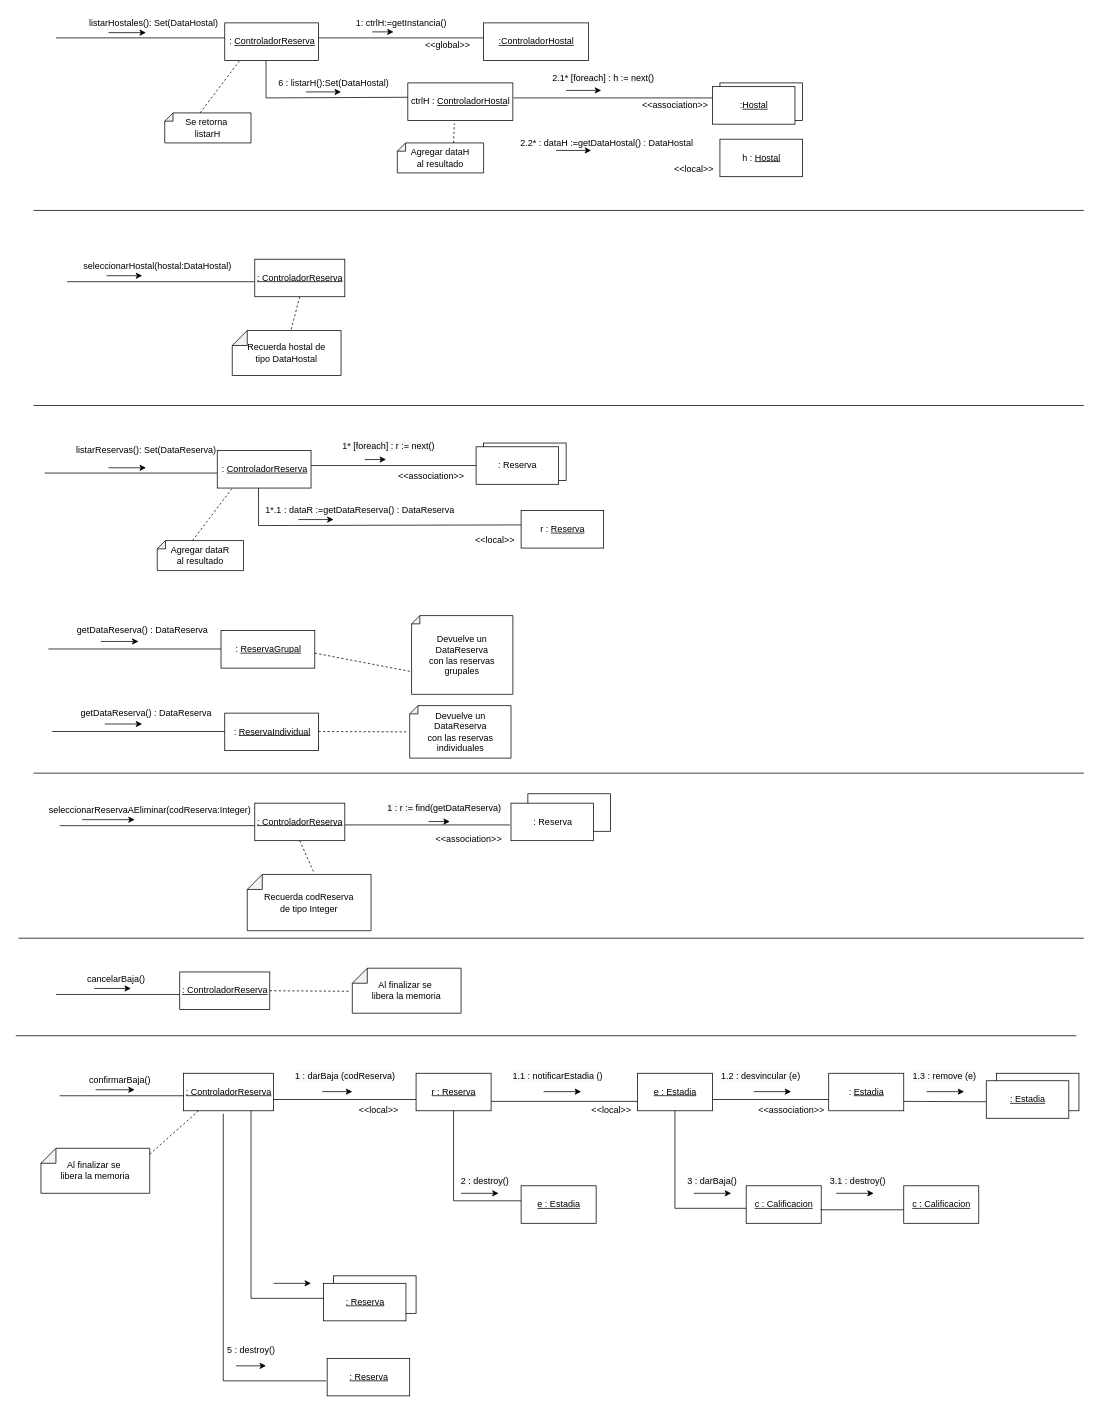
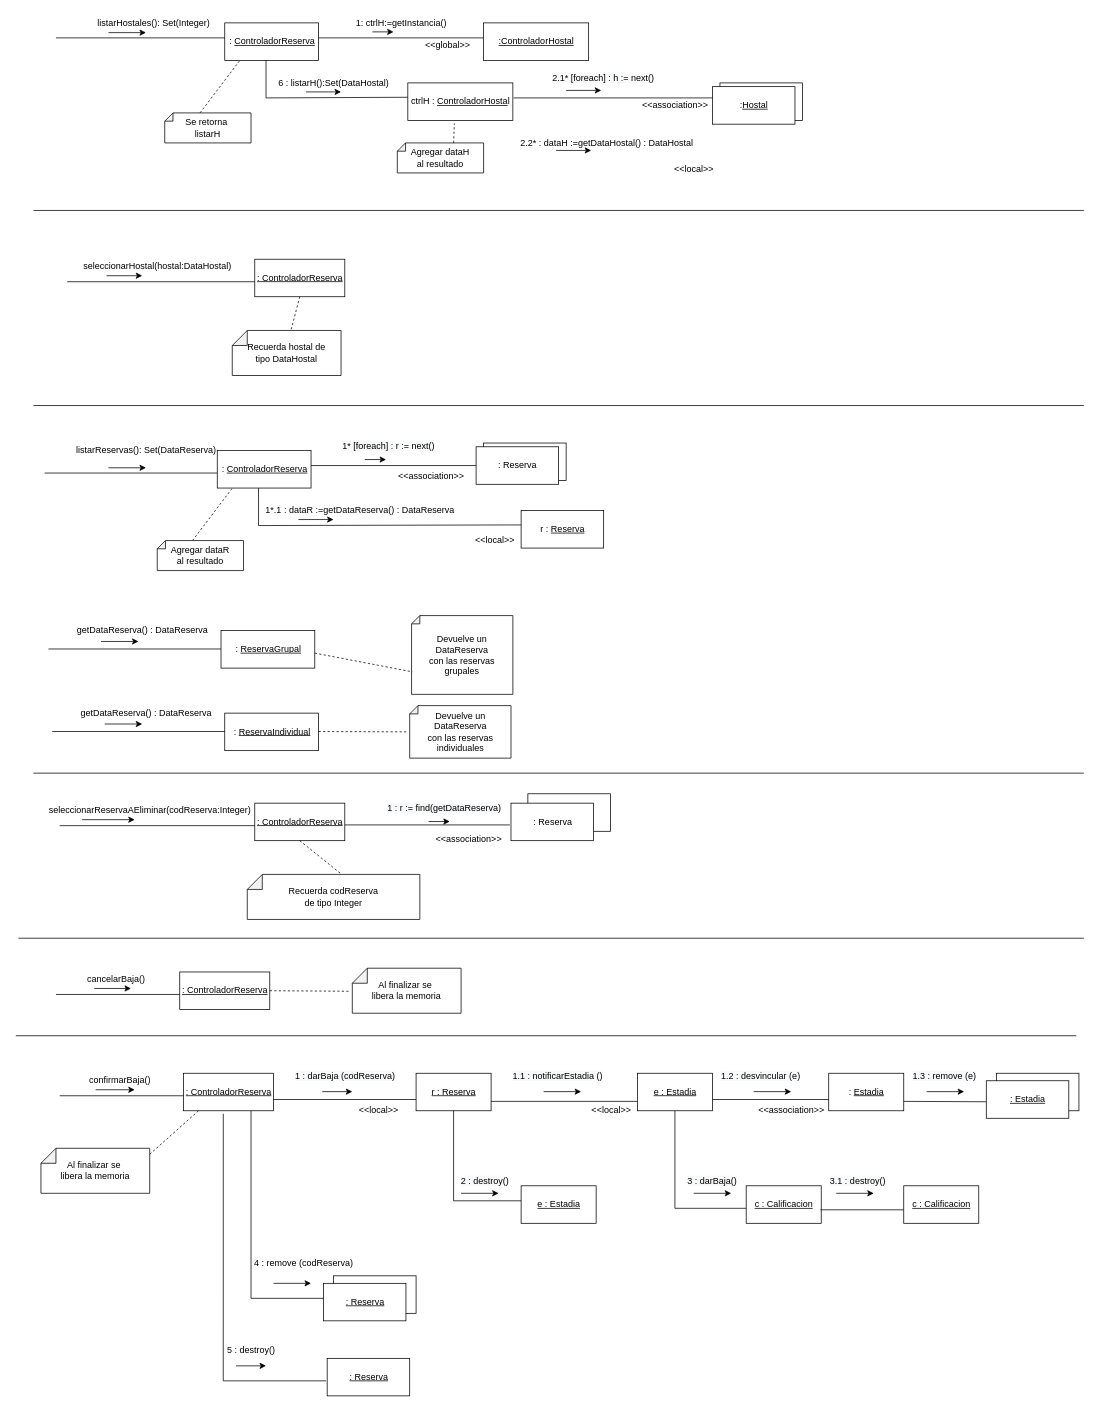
- <mxCell id="4" value="listarHostales(): Set(DataHostal)" style="text;html=1;align=center;verticalAlign=middle;resizable=0;points=[];autosize=1;strokeColor=none;fillColor=none;" parent="1" vertex="1"><mxGeometry x="109" y="20" width="190" height="20" as="geometry" /></mxCell>
+ <mxCell id="4" value="listarHostales(): Set(Integer)" style="text;html=1;align=center;verticalAlign=middle;resizable=0;points=[];autosize=1;strokeColor=none;fillColor=none;" parent="1" vertex="1"><mxGeometry x="109" y="20" width="190" height="20" as="geometry" /></mxCell>
- <mxCell id="17" value="h : &lt;u&gt;Hostal&lt;/u&gt;" style="html=1;" parent="1" vertex="1"><mxGeometry x="959" y="185" width="110" height="50" as="geometry" /></mxCell>
- <mxCell id="67" value="Recuerda codReserva&lt;br&gt;de tipo Integer" style="shape=note;whiteSpace=wrap;html=1;backgroundOutline=1;darkOpacity=0.05;size=20;flipH=1;" parent="1" vertex="1"><mxGeometry x="329" y="1165" width="165" height="75" as="geometry" /></mxCell>
+ <mxCell id="67" value="Recuerda codReserva&lt;br&gt;de tipo Integer" style="shape=note;whiteSpace=wrap;html=1;backgroundOutline=1;darkOpacity=0.05;size=20;flipH=1;" parent="1" vertex="1"><mxGeometry x="329" y="1165" width="230" height="60" as="geometry" /></mxCell>
+ <mxCell id="117" value="4 : remove (codReserva)" style="text;html=1;align=center;verticalAlign=middle;resizable=0;points=[];autosize=1;strokeColor=none;fillColor=none;" vertex="1" parent="1"><mxGeometry x="329" y="1674" width="150" height="20" as="geometry" /></mxCell>
